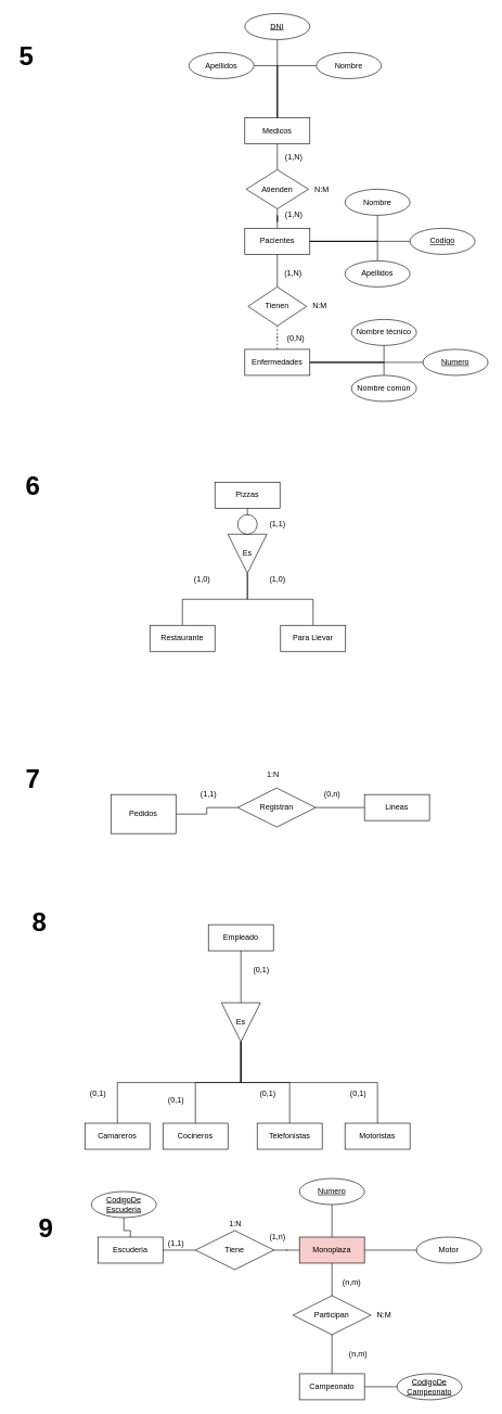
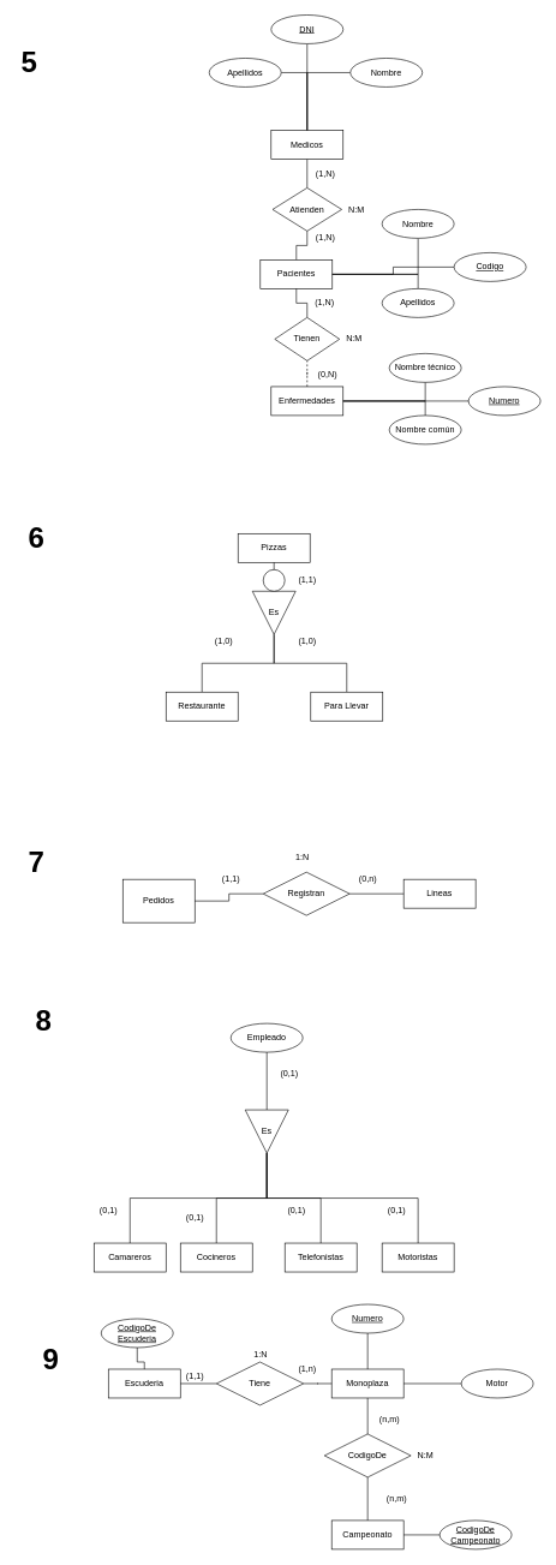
- <mxCell id="13" value="Pacientes" style="whiteSpace=wrap;html=1;align=center;" parent="1" vertex="1"><mxGeometry x="376" y="350" width="100" height="40" as="geometry" /></mxCell>
+ <mxCell id="13" value="Pacientes" style="whiteSpace=wrap;html=1;align=center;" parent="1" vertex="1"><mxGeometry x="361" y="360" width="100" height="40" as="geometry" /></mxCell>
- <mxCell id="59" value="Empleado" style="whiteSpace=wrap;html=1;align=center;" vertex="1" parent="1"><mxGeometry x="320" y="1420" width="100" height="40" as="geometry" /></mxCell>
+ <mxCell id="59" value="Empleado" style="ellipse;whiteSpace=wrap;html=1;align=center;" vertex="1" parent="1"><mxGeometry x="320" y="1420" width="100" height="40" as="geometry" /></mxCell>
- <mxCell id="76" value="Monoplaza" style="whiteSpace=wrap;html=1;align=center;fillColor=#f8cecc;" vertex="1" parent="1"><mxGeometry x="460" y="1900" width="100" height="40" as="geometry" /></mxCell>
+ <mxCell id="76" value="Monoplaza" style="whiteSpace=wrap;html=1;align=center;" vertex="1" parent="1"><mxGeometry x="460" y="1900" width="100" height="40" as="geometry" /></mxCell>
- <mxCell id="84" value="Participan" style="shape=rhombus;perimeter=rhombusPerimeter;whiteSpace=wrap;html=1;align=center;" vertex="1" parent="1"><mxGeometry x="450" y="1990" width="120" height="60" as="geometry" /></mxCell>
+ <mxCell id="84" value="CodigoDe" style="shape=rhombus;perimeter=rhombusPerimeter;whiteSpace=wrap;html=1;align=center;" vertex="1" parent="1"><mxGeometry x="450" y="1990" width="120" height="60" as="geometry" /></mxCell>
